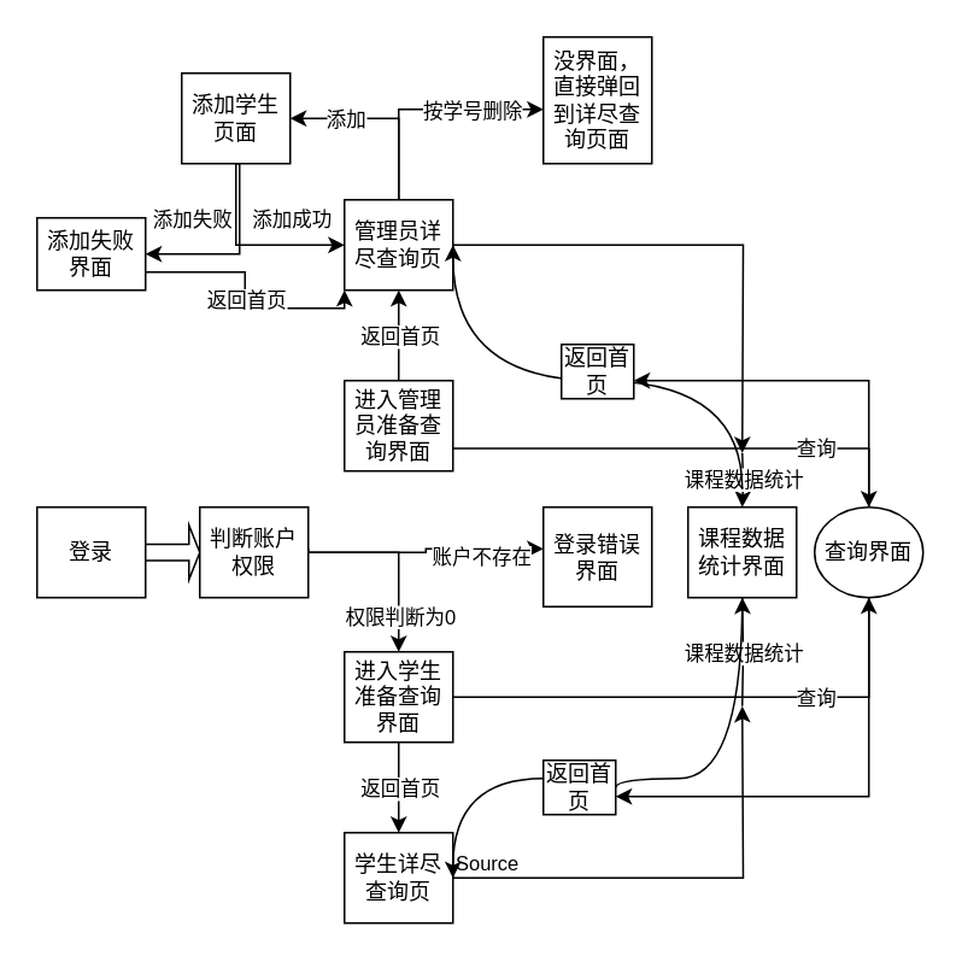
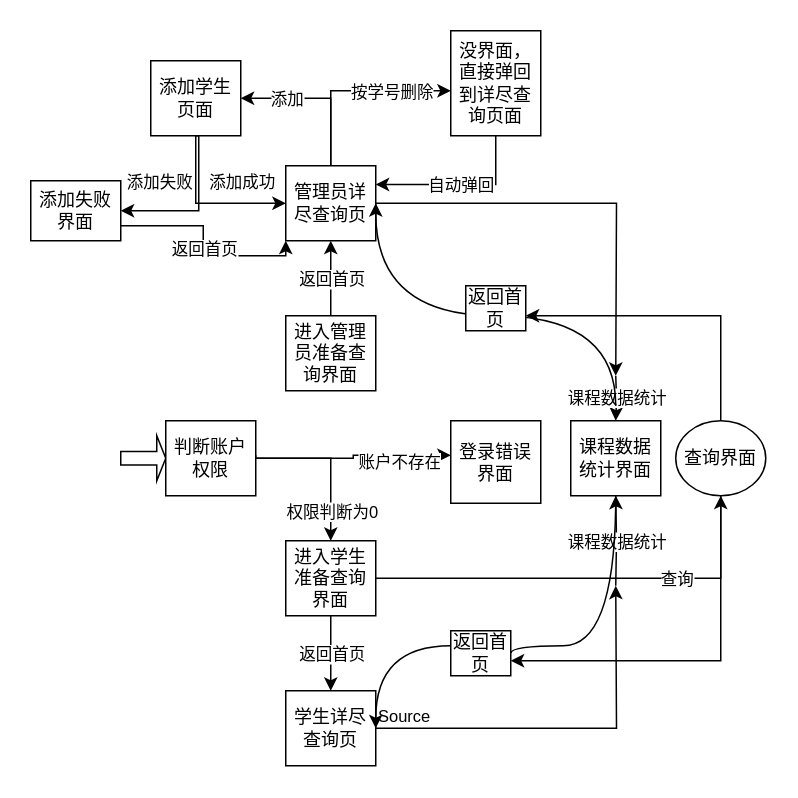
+ <mxCell id="51" value="" style="endArrow=classic;html=1;rounded=0;edgeStyle=orthogonalEdgeStyle;exitX=0.5;exitY=1;exitDx=0;exitDy=0;entryX=1;entryY=0.25;entryDx=0;entryDy=0;" edge="1" parent="1" source="50" target="24"><mxGeometry relative="1" as="geometry"><mxPoint x="380" y="290" as="sourcePoint" /><mxPoint x="480" y="290" as="targetPoint" /></mxGeometry></mxCell>
+ <mxCell id="52" value="自动弹回" style="edgeLabel;resizable=0;html=1;align=center;verticalAlign=middle;" connectable="0" vertex="1" parent="51"><mxGeometry relative="1" as="geometry" /></mxCell>
- <mxCell id="12" value="" style="endArrow=classic;html=1;rounded=0;edgeStyle=orthogonalEdgeStyle;exitX=1;exitY=0.75;exitDx=0;exitDy=0;entryX=0.5;entryY=0;entryDx=0;entryDy=0;" edge="1" parent="1" source="5" target="16"><mxGeometry relative="1" as="geometry"><mxPoint x="380" y="260" as="sourcePoint" /><mxPoint x="480" y="280" as="targetPoint" /><Array as="points"><mxPoint x="480" y="248" /></Array></mxGeometry></mxCell>
- <mxCell id="13" value="查询" style="edgeLabel;resizable=0;html=1;align=center;verticalAlign=middle;" connectable="0" vertex="1" parent="12"><mxGeometry relative="1" as="geometry"><mxPoint x="69" as="offset" /></mxGeometry></mxCell>
- <mxCell id="2" value="登录" style="rounded=0;whiteSpace=wrap;html=1;" vertex="1" parent="1"><mxGeometry y="280" width="60" height="50" as="geometry" x="20" /></mxCell>
